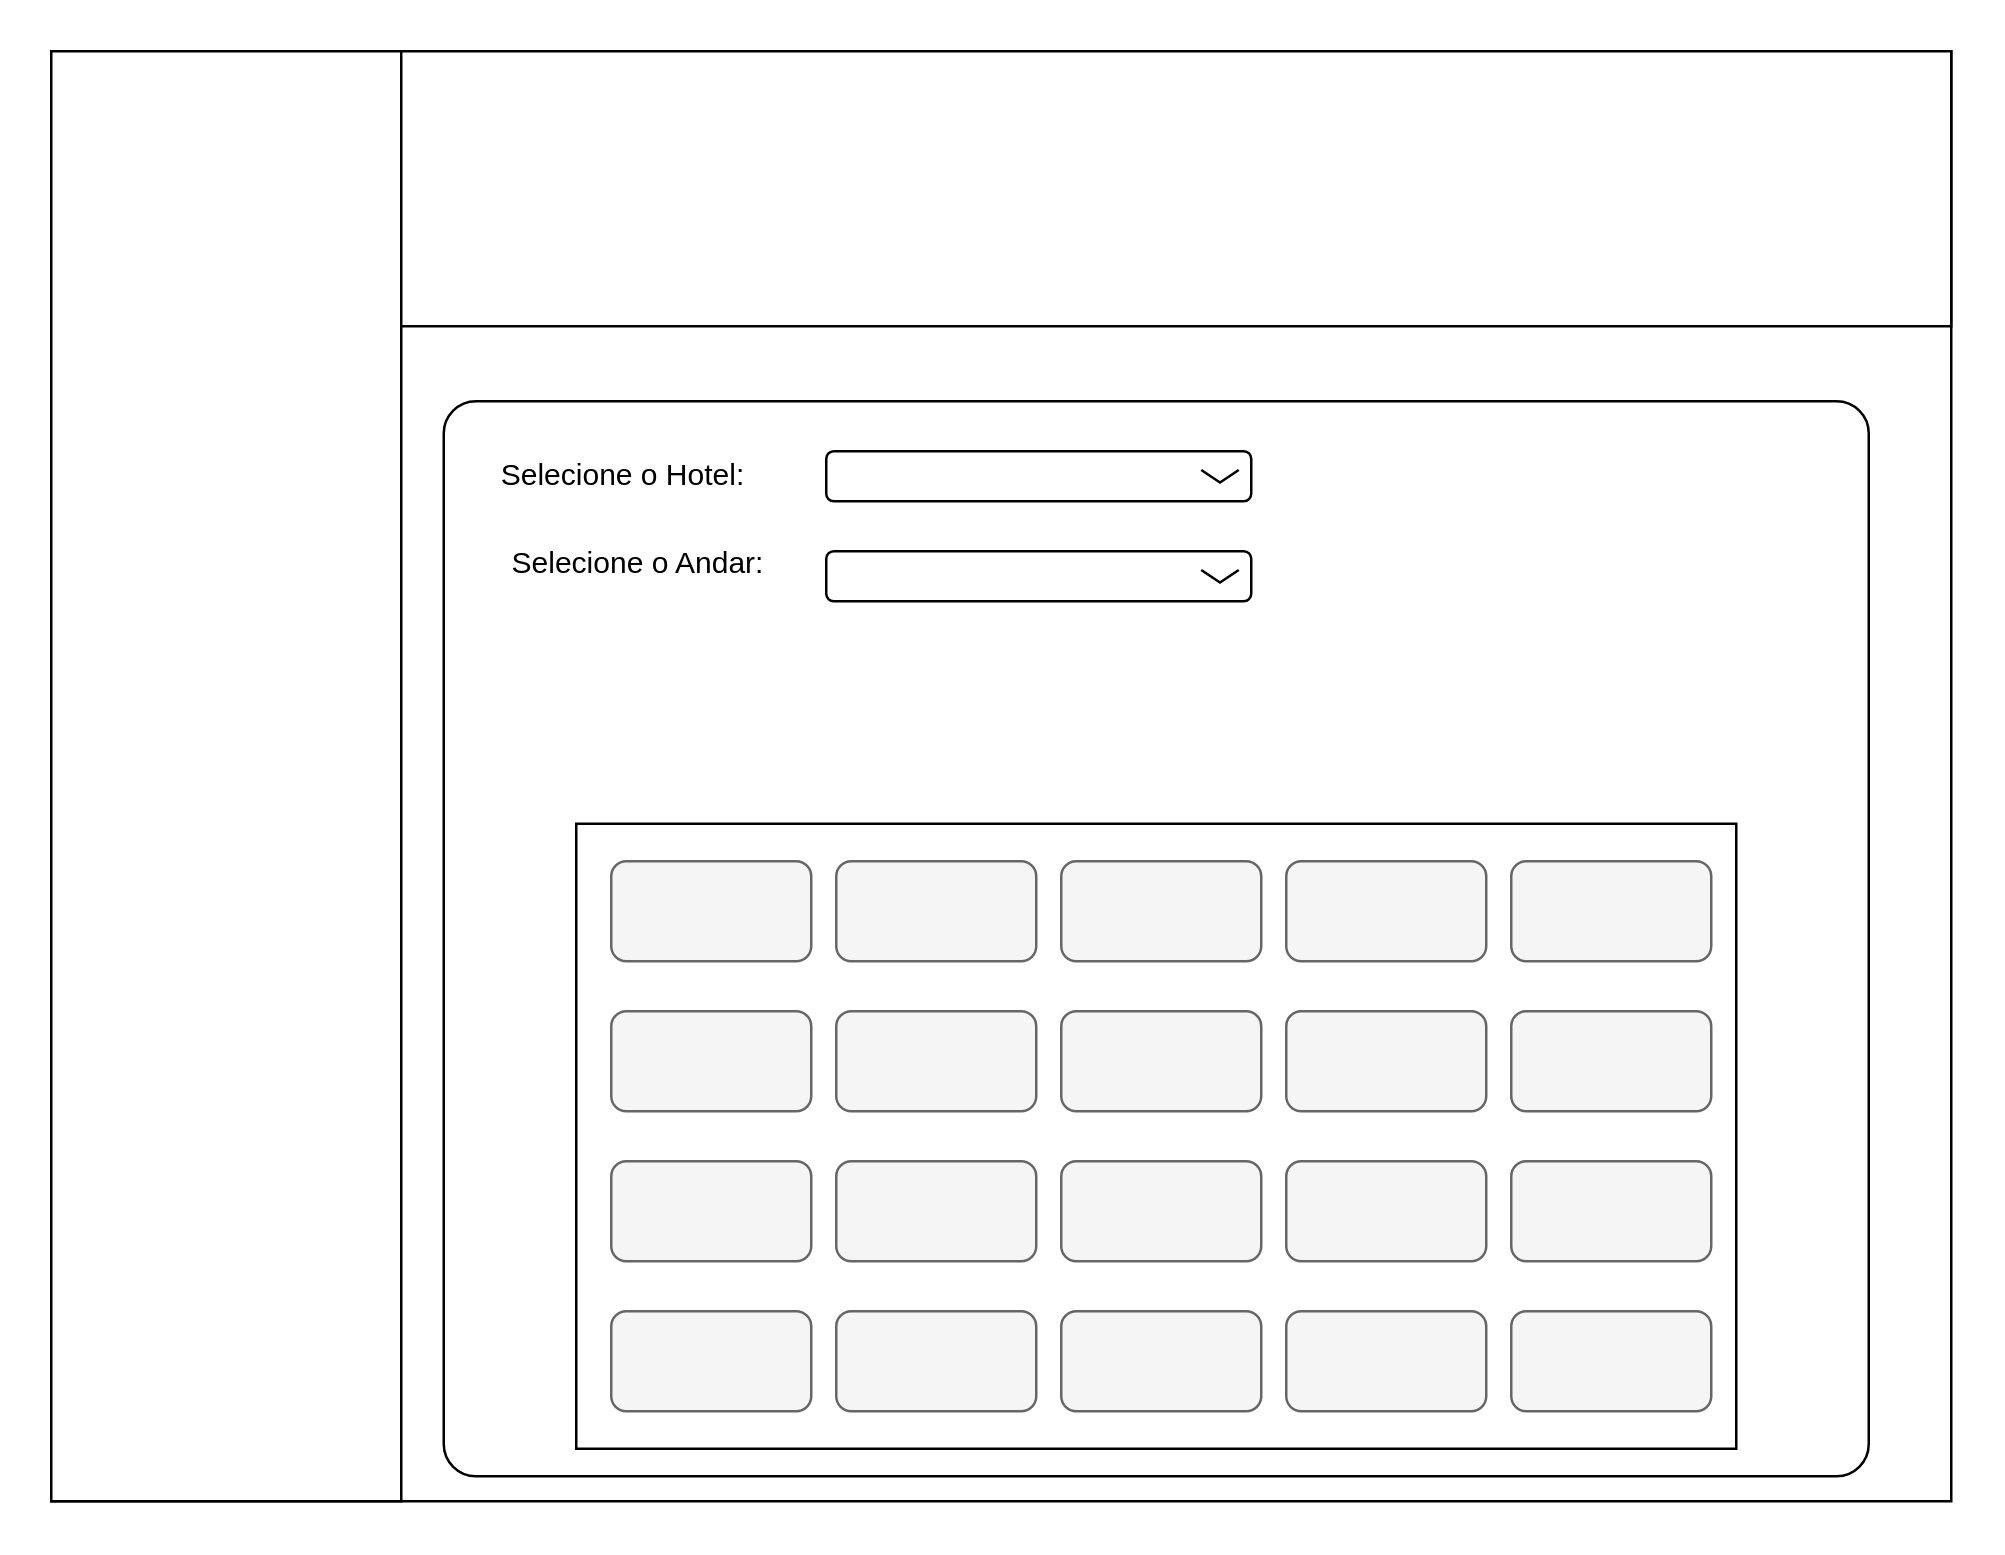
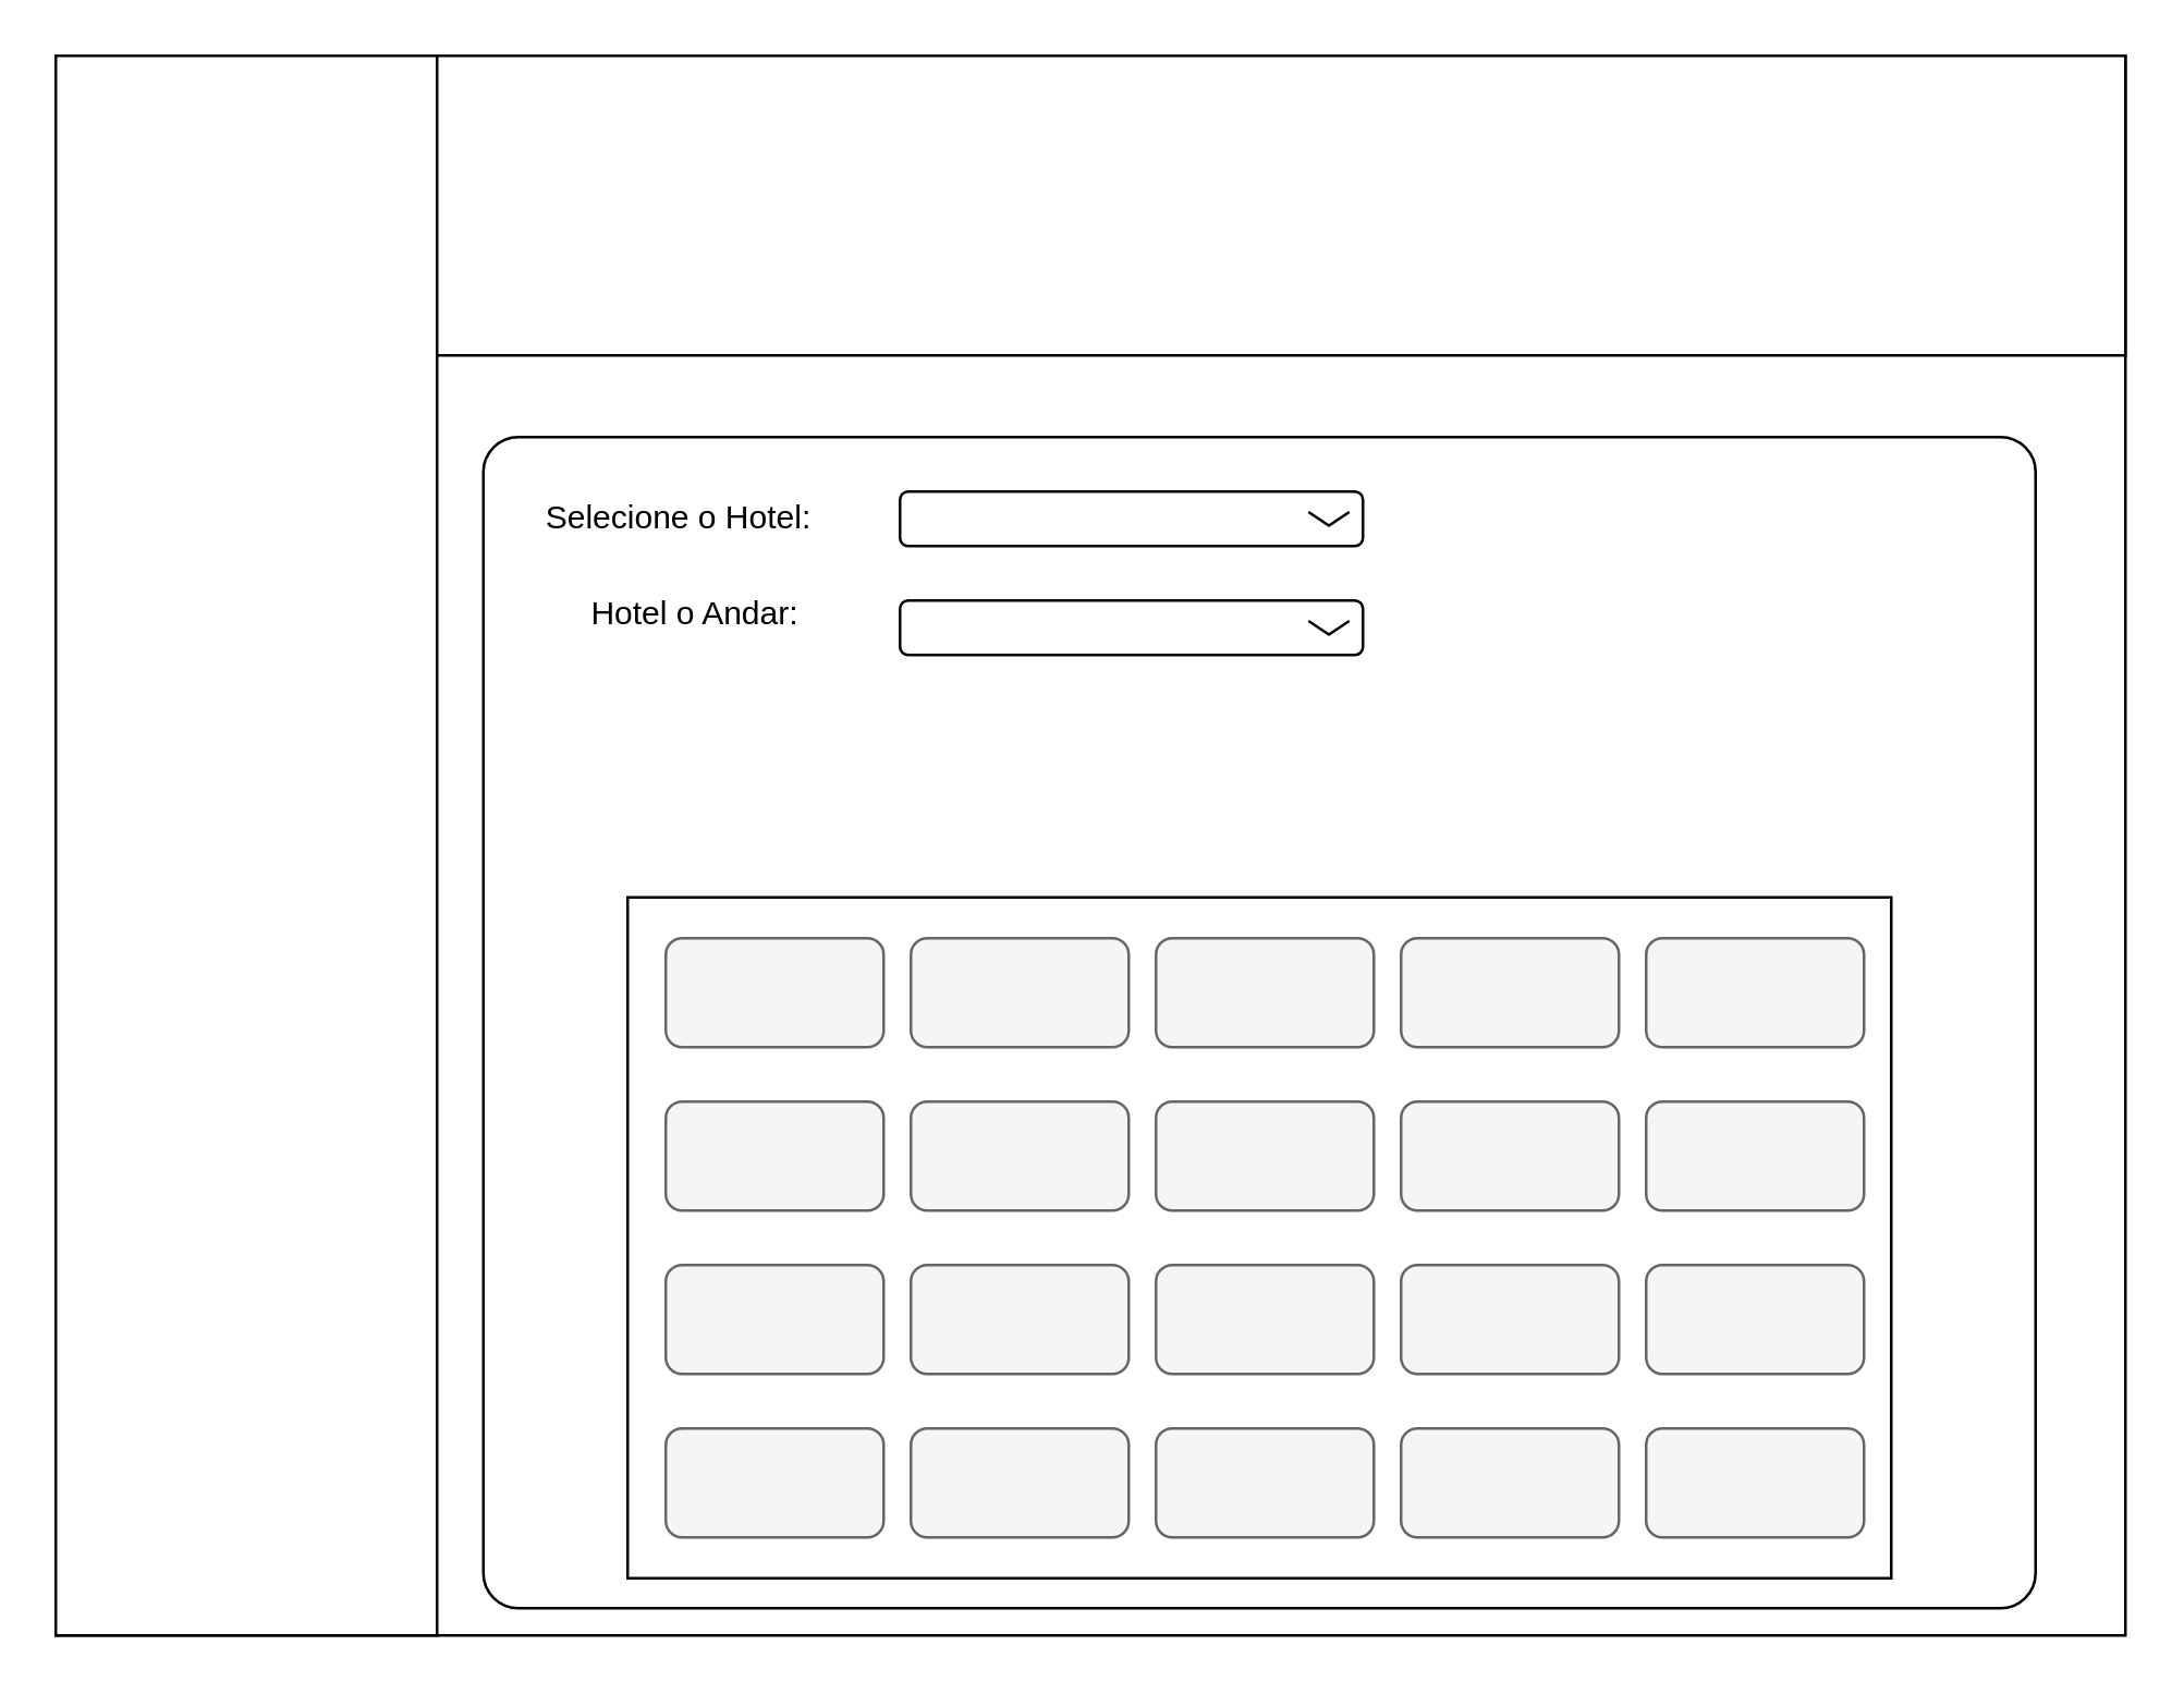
- <mxCell id="6" value="Selecione o Andar:" style="text;html=1;strokeColor=none;fillColor=none;align=center;verticalAlign=middle;whiteSpace=wrap;rounded=0;" parent="1" vertex="1"><mxGeometry x="200" y="210" width="110" height="30" as="geometry" /></mxCell>
+ <mxCell id="6" value="Hotel o Andar:" style="text;html=1;strokeColor=none;fillColor=none;align=center;verticalAlign=middle;whiteSpace=wrap;rounded=0;" parent="1" vertex="1"><mxGeometry x="200" y="210" width="110" height="30" as="geometry" /></mxCell>
